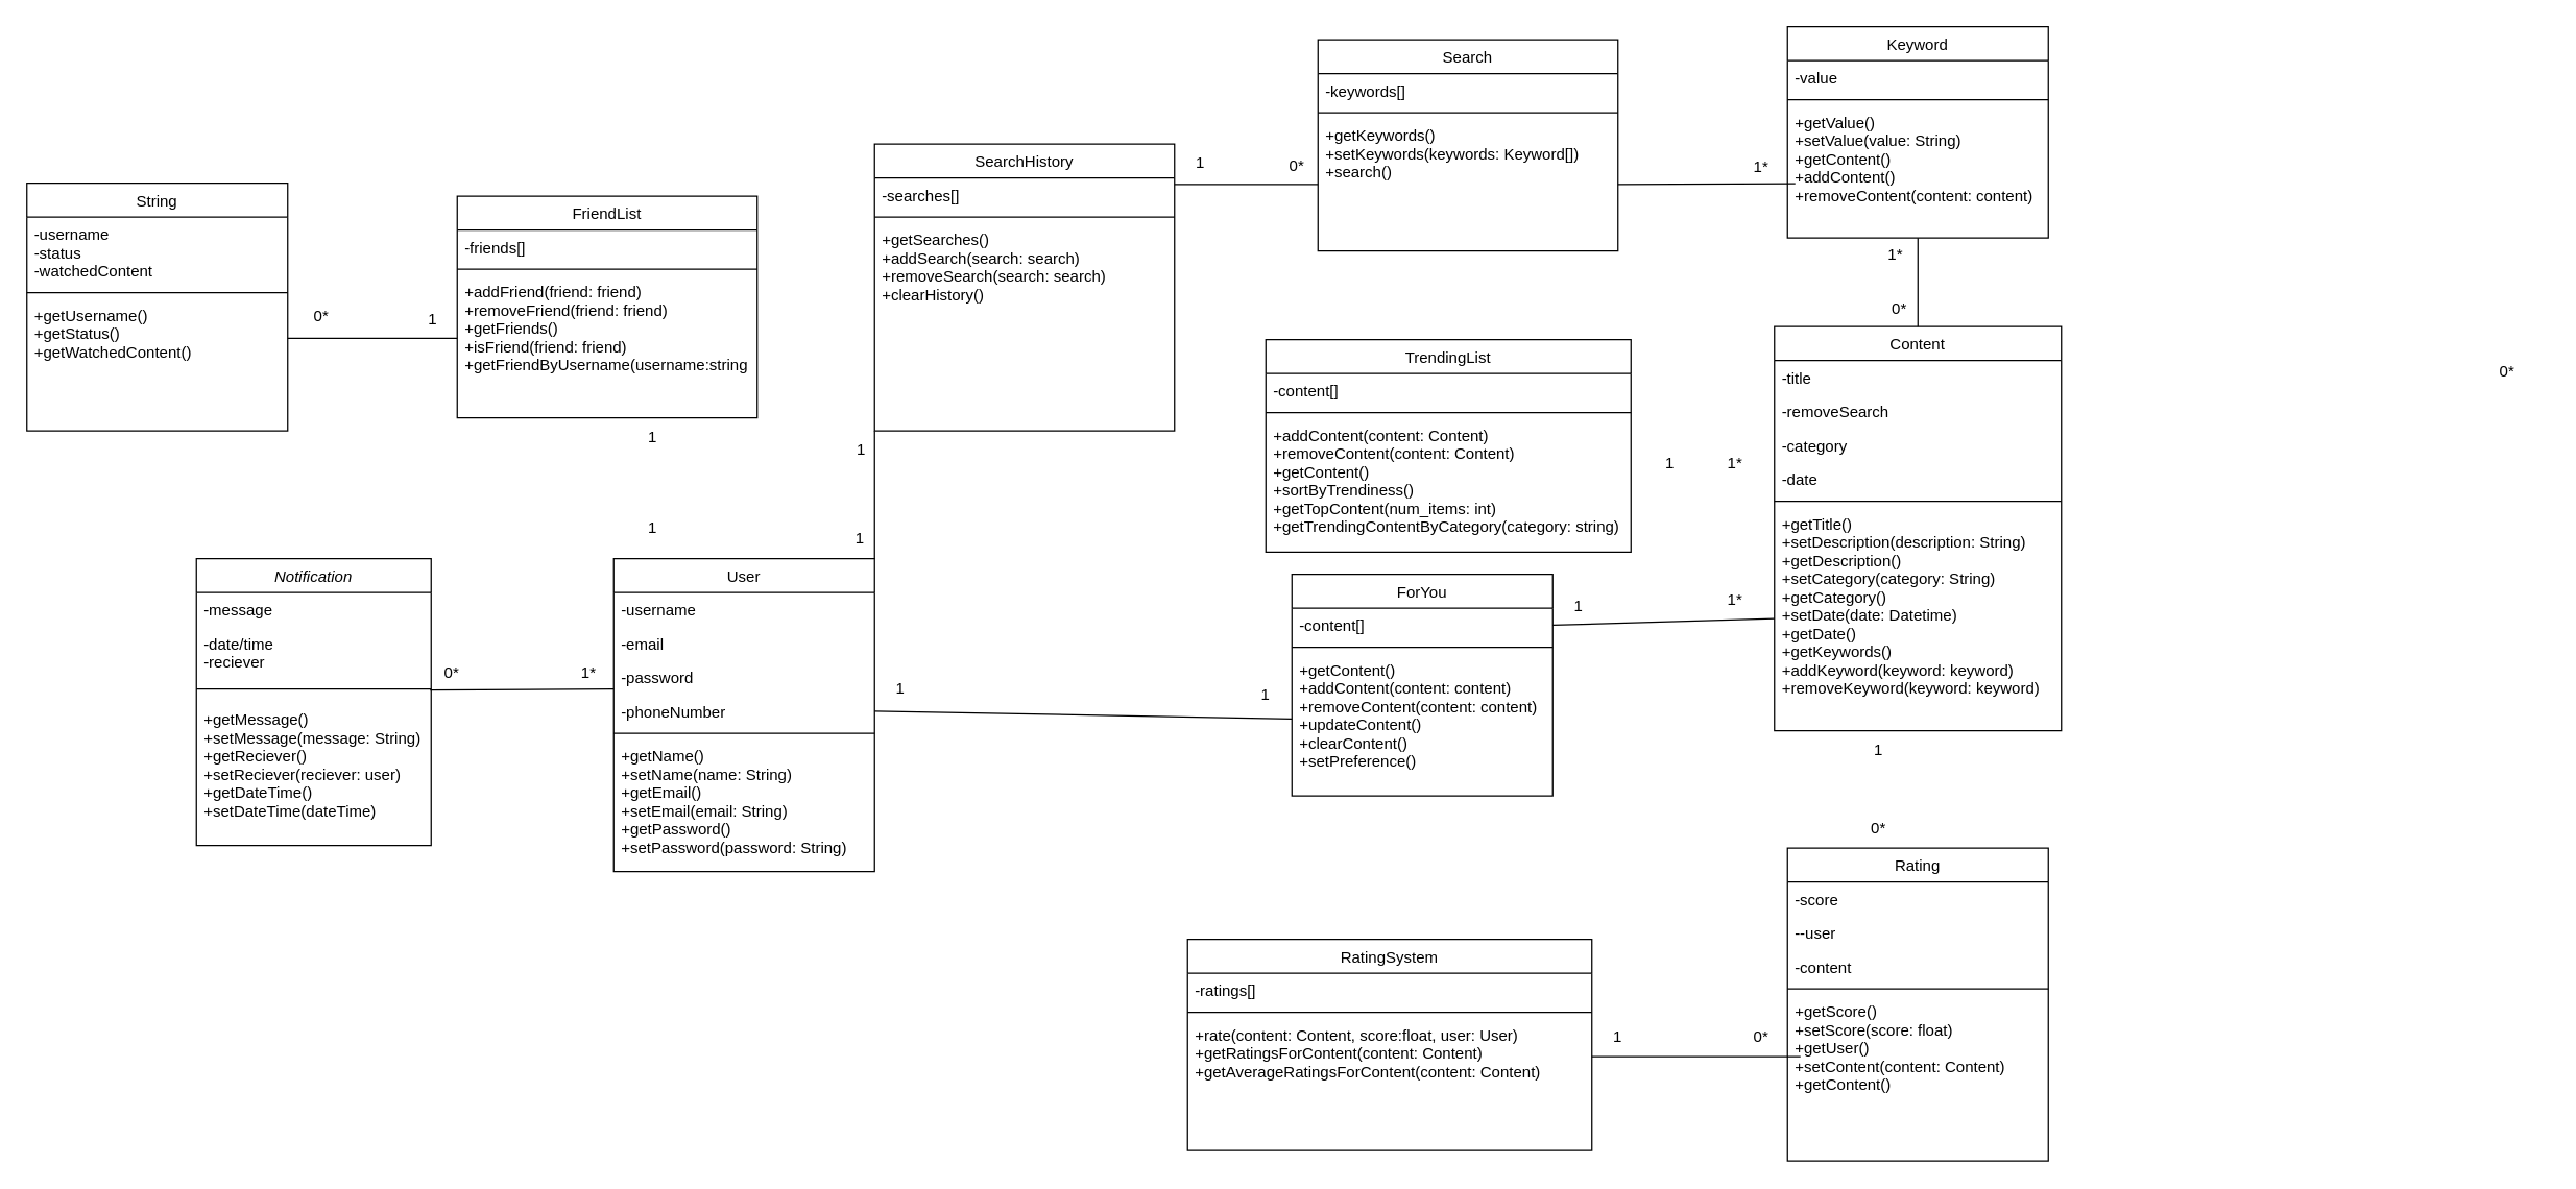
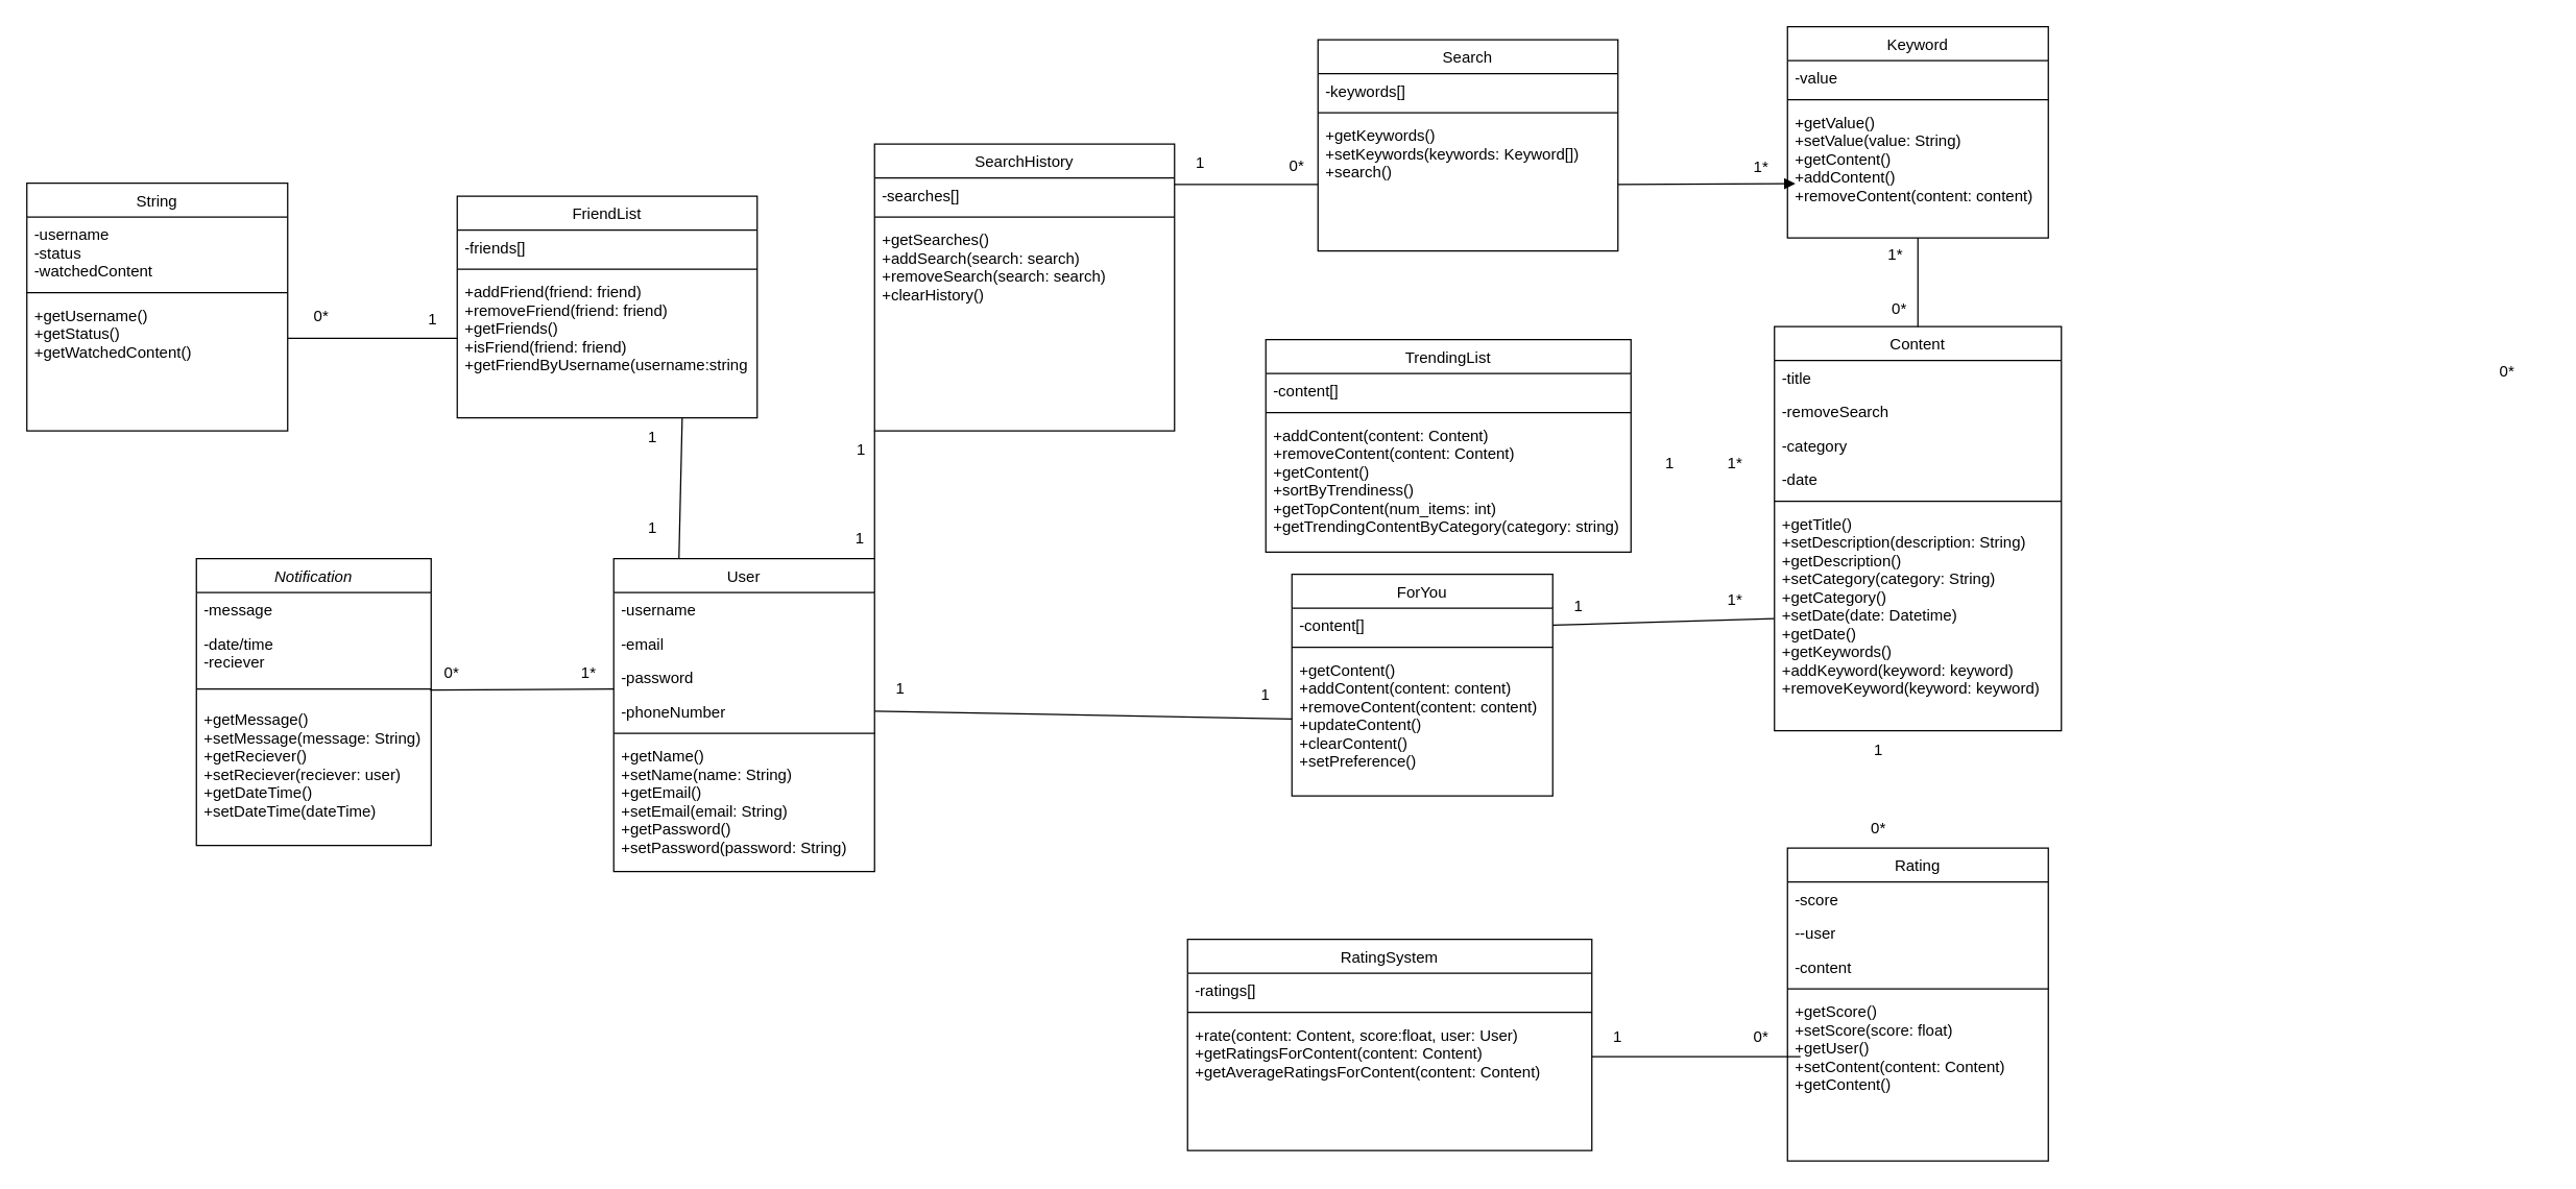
- <mxCell id="35" value="" style="endArrow=none;html=1;rounded=0;exitX=1;exitY=0.5;exitDx=0;exitDy=0;entryX=0.03;entryY=0.592;entryDx=0;entryDy=0;entryPerimeter=0;" edge="1" parent="1" source="34" target="27"><mxGeometry width="50" height="50" relative="1" as="geometry"><mxPoint x="1140" y="300" as="sourcePoint" /><mxPoint x="1190" y="250" as="targetPoint" /></mxGeometry></mxCell>
+ <mxCell id="35" value="" style="endArrow=block;html=1;rounded=0;exitX=1;exitY=0.5;exitDx=0;exitDy=0;entryX=0.03;entryY=0.592;entryDx=0;entryDy=0;entryPerimeter=0;" edge="1" parent="1" source="34" target="27"><mxGeometry width="50" height="50" relative="1" as="geometry"><mxPoint x="1140" y="300" as="sourcePoint" /><mxPoint x="1190" y="250" as="targetPoint" /></mxGeometry></mxCell>
+ <mxCell id="86" value="" style="endArrow=none;html=1;rounded=0;exitX=0.25;exitY=0;exitDx=0;exitDy=0;entryX=0.75;entryY=1;entryDx=0;entryDy=0;" edge="1" parent="1" source="7" target="57"><mxGeometry width="50" height="50" relative="1" as="geometry"><mxPoint x="870" y="330" as="sourcePoint" /><mxPoint x="920" y="280" as="targetPoint" /></mxGeometry></mxCell>
